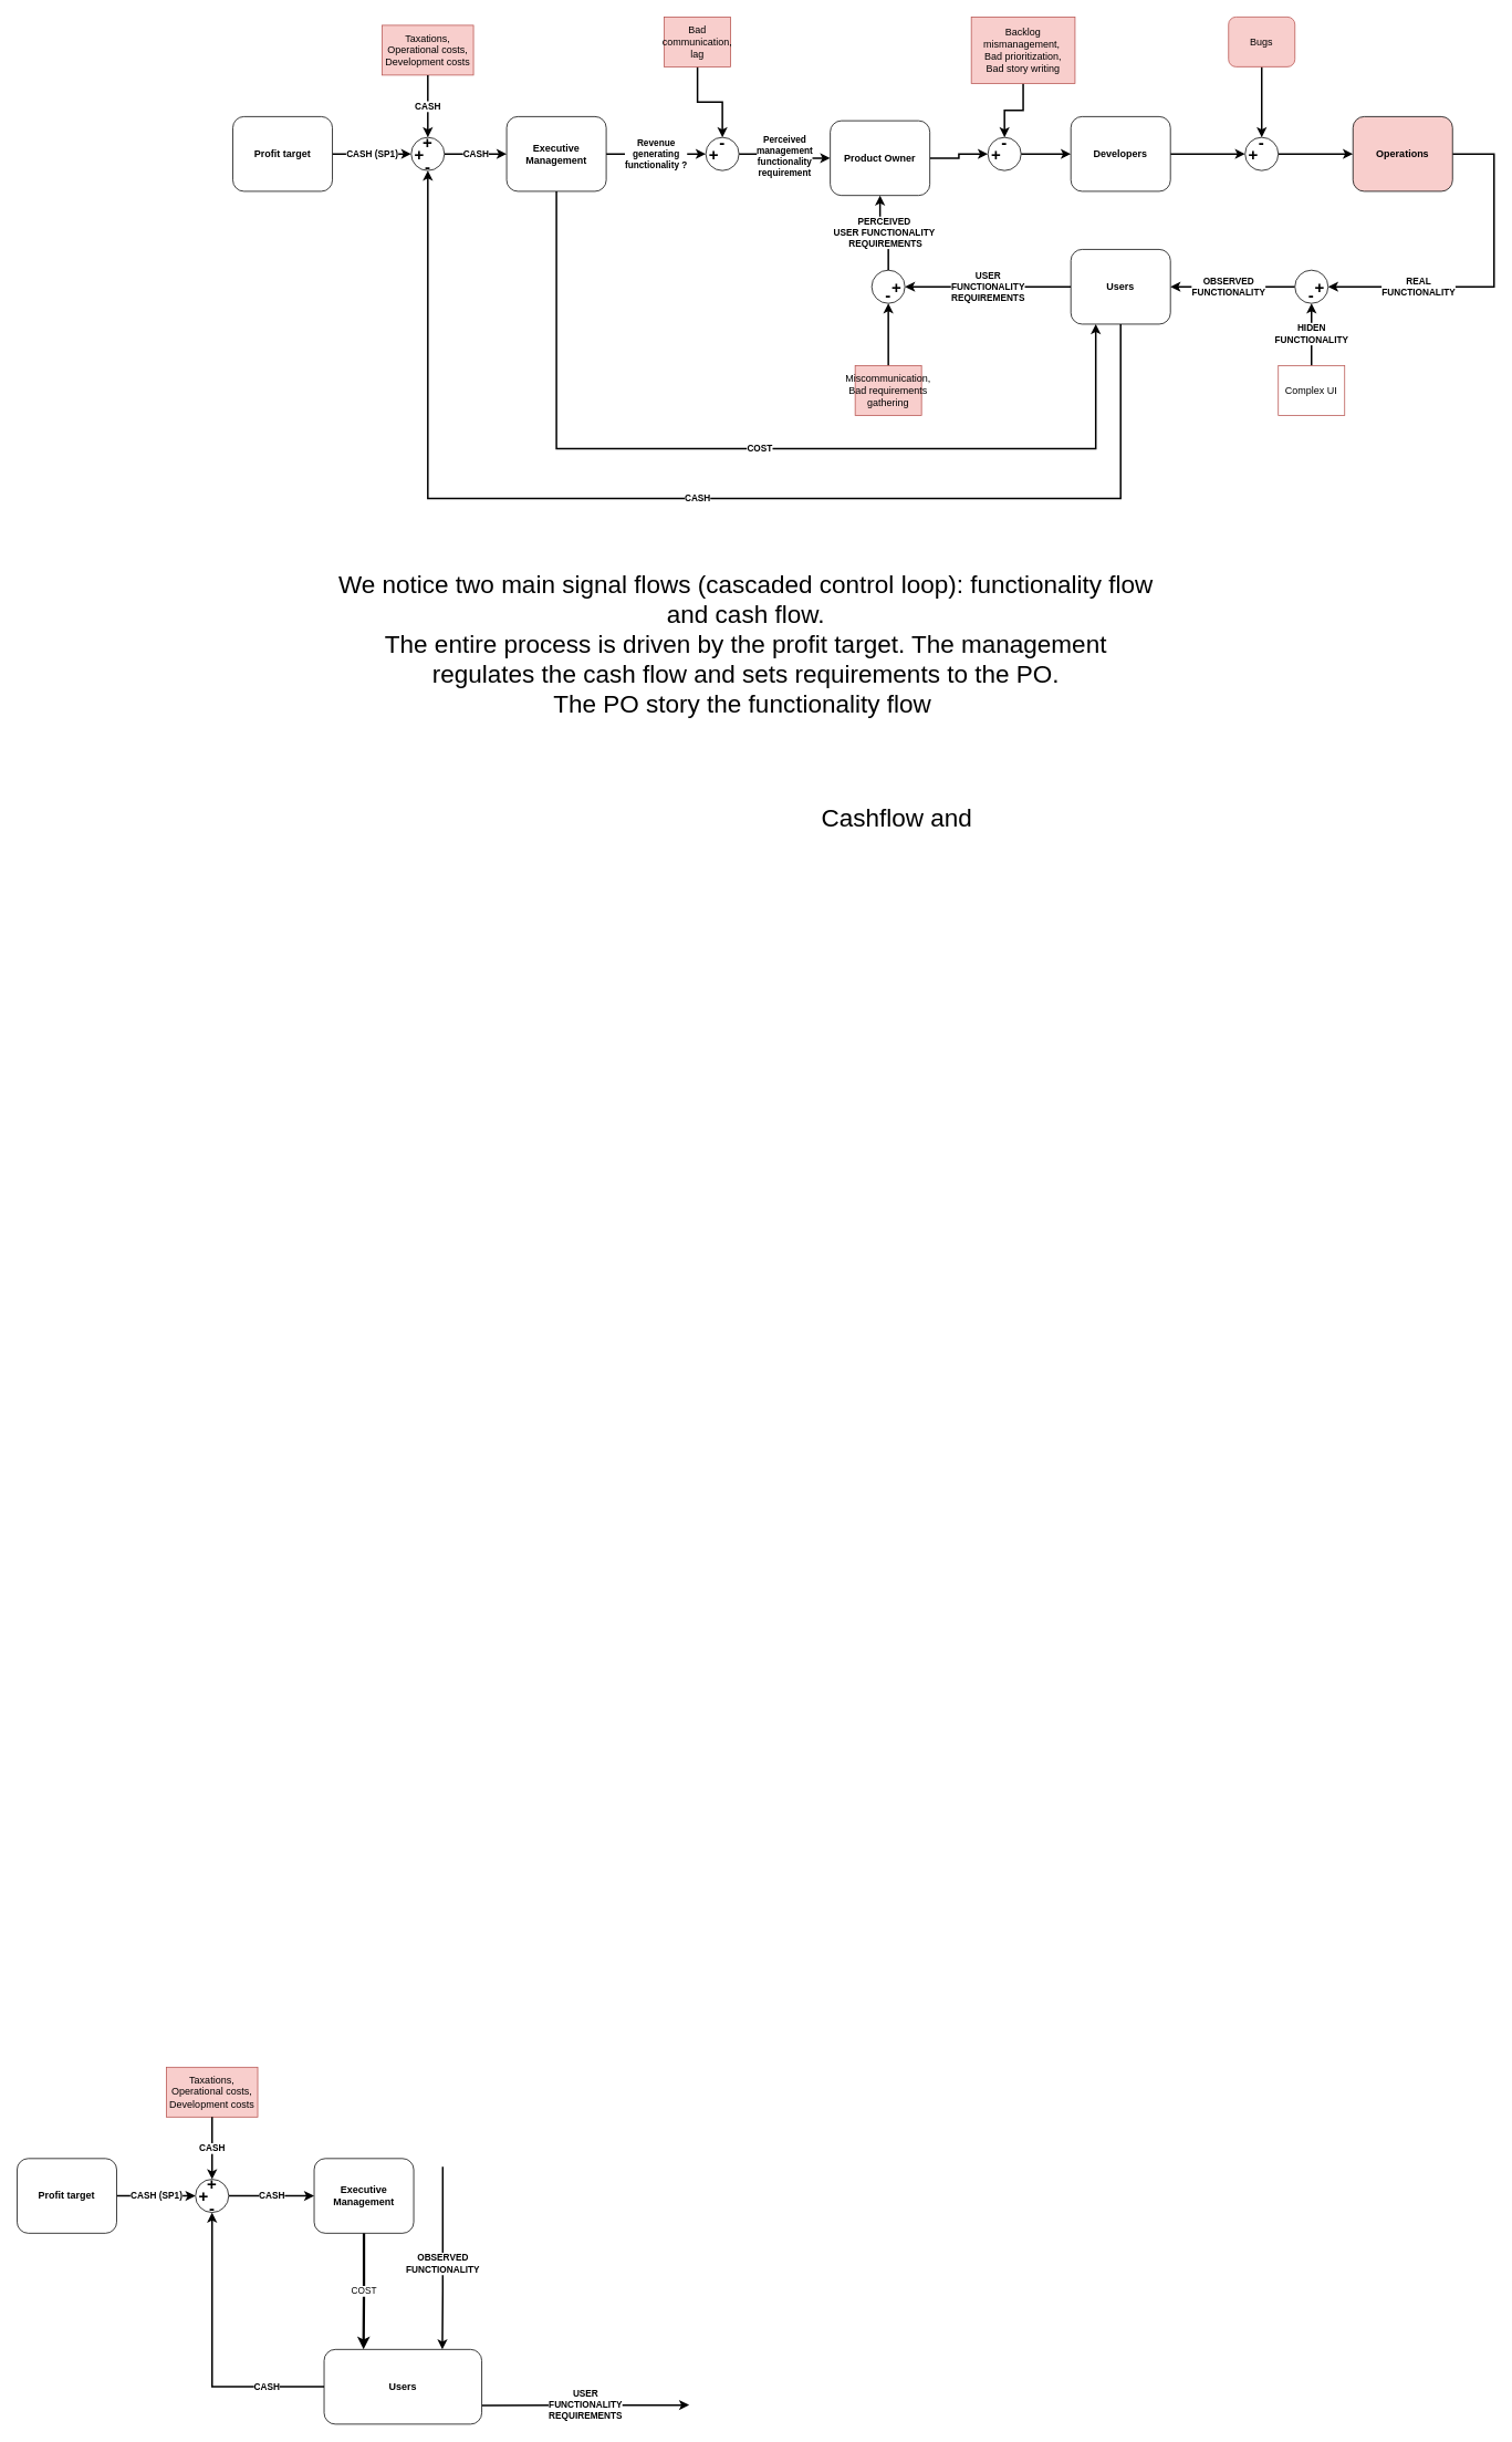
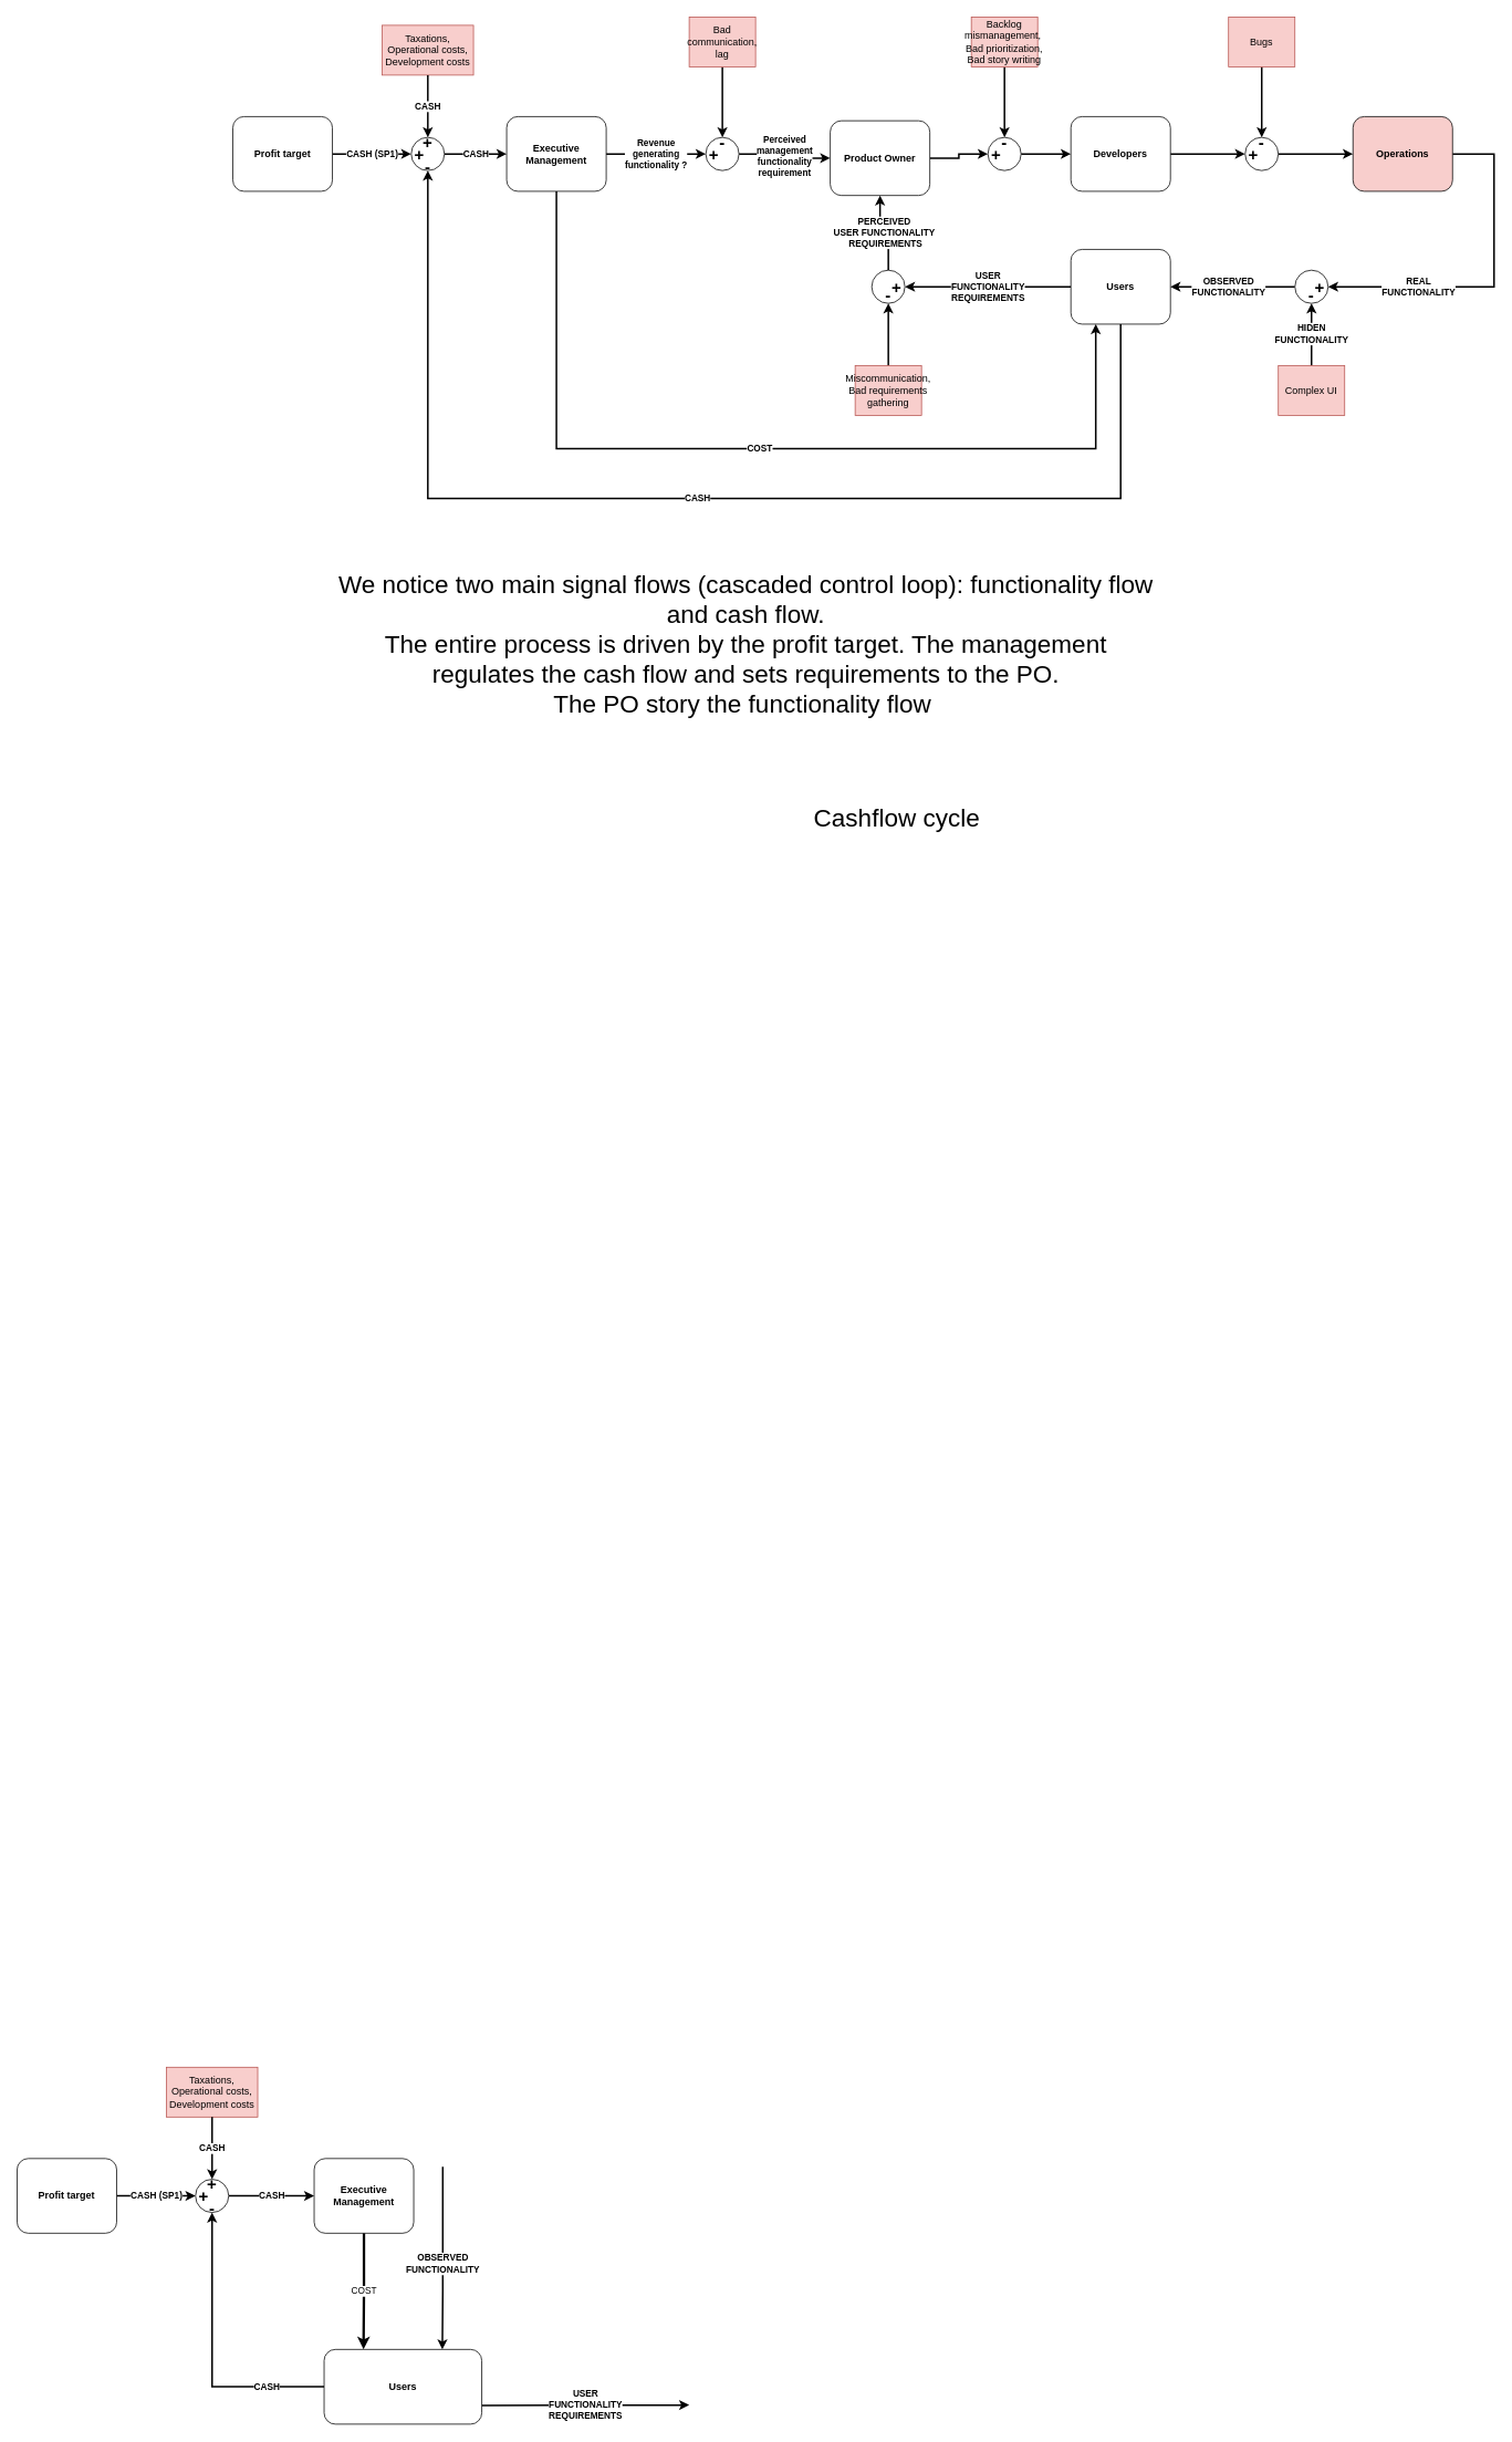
- <mxCell id="30" value="Bad communication,&lt;br&gt;lag" style="rounded=0;whiteSpace=wrap;html=1;fillColor=#f8cecc;strokeColor=#b85450;" parent="1" vertex="1"><mxGeometry x="800" y="20" width="80" height="60" as="geometry" /></mxCell>
+ <mxCell id="30" value="Bad communication,&lt;br&gt;lag" style="rounded=0;whiteSpace=wrap;html=1;fillColor=#f8cecc;strokeColor=#b85450;" parent="1" vertex="1"><mxGeometry x="830" y="20" width="80" height="60" as="geometry" /></mxCell>
- <mxCell id="16" value="Bugs" style="whiteSpace=wrap;html=1;fillColor=#f8cecc;strokeColor=#b85450;rounded=1;" parent="1" vertex="1"><mxGeometry x="1480" y="20" width="80" height="60" as="geometry" /></mxCell>
+ <mxCell id="16" value="Bugs" style="rounded=0;whiteSpace=wrap;html=1;fillColor=#f8cecc;strokeColor=#b85450;" parent="1" vertex="1"><mxGeometry x="1480" y="20" width="80" height="60" as="geometry" /></mxCell>
- <mxCell id="20" value="Backlog mismanagement,&amp;nbsp;&lt;br&gt;Bad prioritization,&lt;br&gt;Bad story writing" style="rounded=0;whiteSpace=wrap;html=1;fillColor=#f8cecc;strokeColor=#b85450;" parent="1" vertex="1"><mxGeometry x="1170" y="20" width="125" height="80" as="geometry" /></mxCell>
+ <mxCell id="20" value="Backlog mismanagement,&amp;nbsp;&lt;br&gt;Bad prioritization,&lt;br&gt;Bad story writing" style="rounded=0;whiteSpace=wrap;html=1;fillColor=#f8cecc;strokeColor=#b85450;" parent="1" vertex="1"><mxGeometry x="1170" y="20" width="80" height="60" as="geometry" /></mxCell>
- <mxCell id="28" value="Complex UI" style="rounded=0;whiteSpace=wrap;html=1;fillColor=#ffffff;strokeColor=#b85450;" parent="1" vertex="1"><mxGeometry x="1540" y="440" width="80" height="60" as="geometry" /></mxCell>
+ <mxCell id="28" value="Complex UI" style="rounded=0;whiteSpace=wrap;html=1;fillColor=#f8cecc;strokeColor=#b85450;" parent="1" vertex="1"><mxGeometry x="1540" y="440" width="80" height="60" as="geometry" /></mxCell>
- <mxCell id="73" value="&lt;span style=&quot;font-size: 30px;&quot;&gt;Cashflow and&lt;/span&gt;" style="text;html=1;strokeColor=none;fillColor=none;align=center;verticalAlign=middle;whiteSpace=wrap;rounded=0;" vertex="1" parent="1"><mxGeometry x="578.5" y="970" width="1003" height="30" as="geometry" /></mxCell>
+ <mxCell id="73" value="&lt;span style=&quot;font-size: 30px;&quot;&gt;Cashflow cycle&lt;/span&gt;" style="text;html=1;strokeColor=none;fillColor=none;align=center;verticalAlign=middle;whiteSpace=wrap;rounded=0;" vertex="1" parent="1"><mxGeometry x="578.5" y="970" width="1003" height="30" as="geometry" /></mxCell>
